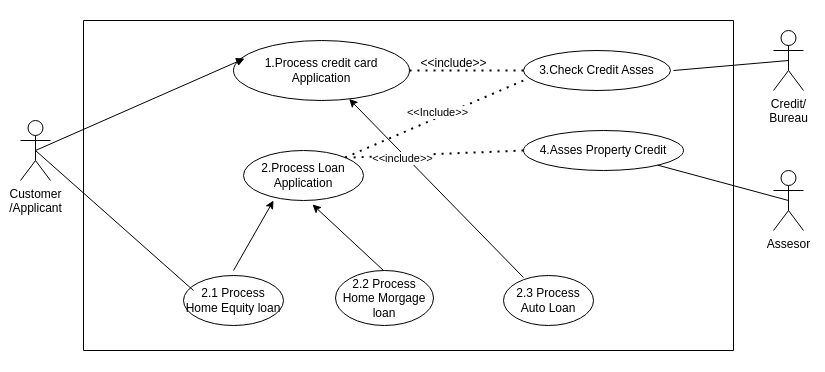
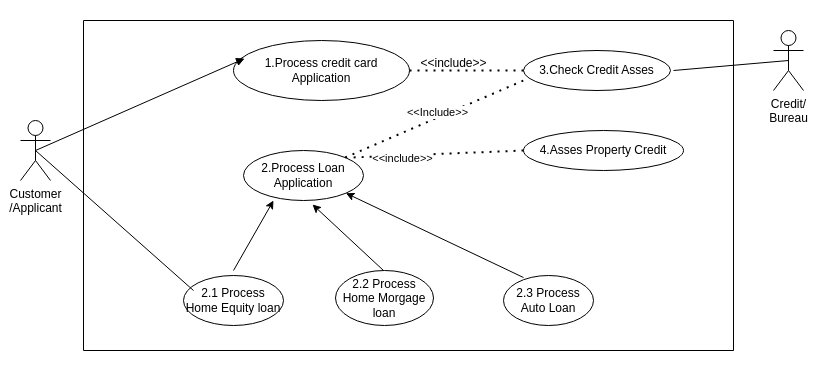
- <mxCell id="24" value="" style="endArrow=none;html=1;rounded=0;entryX=0.5;entryY=0.5;entryDx=0;entryDy=0;entryPerimeter=0;" edge="1" parent="1" source="9" target="11"><mxGeometry width="50" height="50" relative="1" as="geometry"><mxPoint x="743" y="190" as="sourcePoint" /><mxPoint x="793" y="140" as="targetPoint" /></mxGeometry></mxCell>
- <mxCell id="11" value="Assesor" style="shape=umlActor;verticalLabelPosition=bottom;verticalAlign=top;html=1;outlineConnect=0;" vertex="1" parent="1"><mxGeometry x="773" y="170" width="30" height="60" as="geometry" /></mxCell>
- <mxCell id="16" value="" style="endArrow=classic;html=1;rounded=0;exitX=0.222;exitY=0.04;exitDx=0;exitDy=0;exitPerimeter=0;" edge="1" parent="1" source="6" target="2"><mxGeometry width="50" height="50" relative="1" as="geometry"><mxPoint x="383" y="270" as="sourcePoint" /><mxPoint x="433" y="220" as="targetPoint" /></mxGeometry></mxCell>
+ <mxCell id="16" value="" style="endArrow=classic;html=1;rounded=0;exitX=0.222;exitY=0.04;exitDx=0;exitDy=0;exitPerimeter=0;entryX=1;entryY=1;entryDx=0;entryDy=0;" edge="1" parent="1" source="6" target="3"><mxGeometry width="50" height="50" relative="1" as="geometry"><mxPoint x="383" y="270" as="sourcePoint" /><mxPoint x="433" y="220" as="targetPoint" /></mxGeometry></mxCell>
